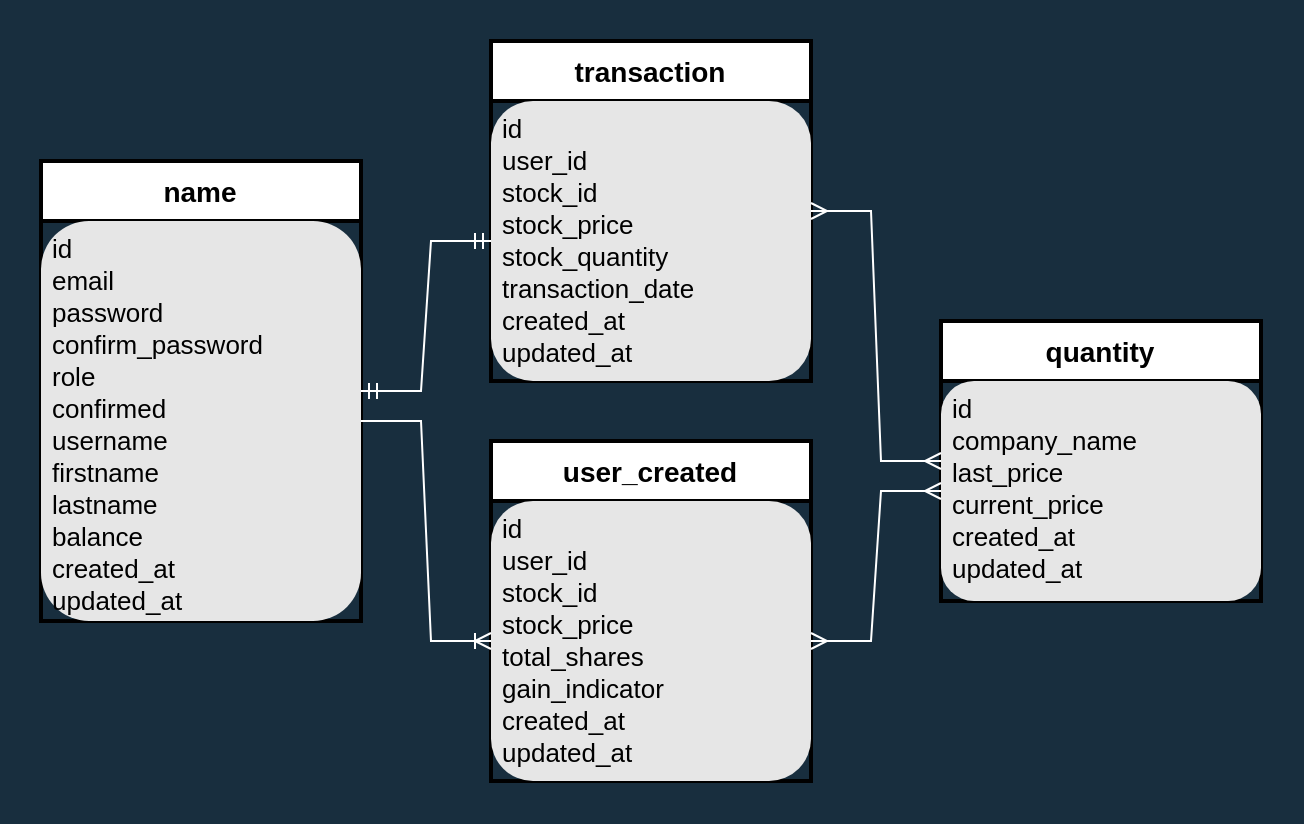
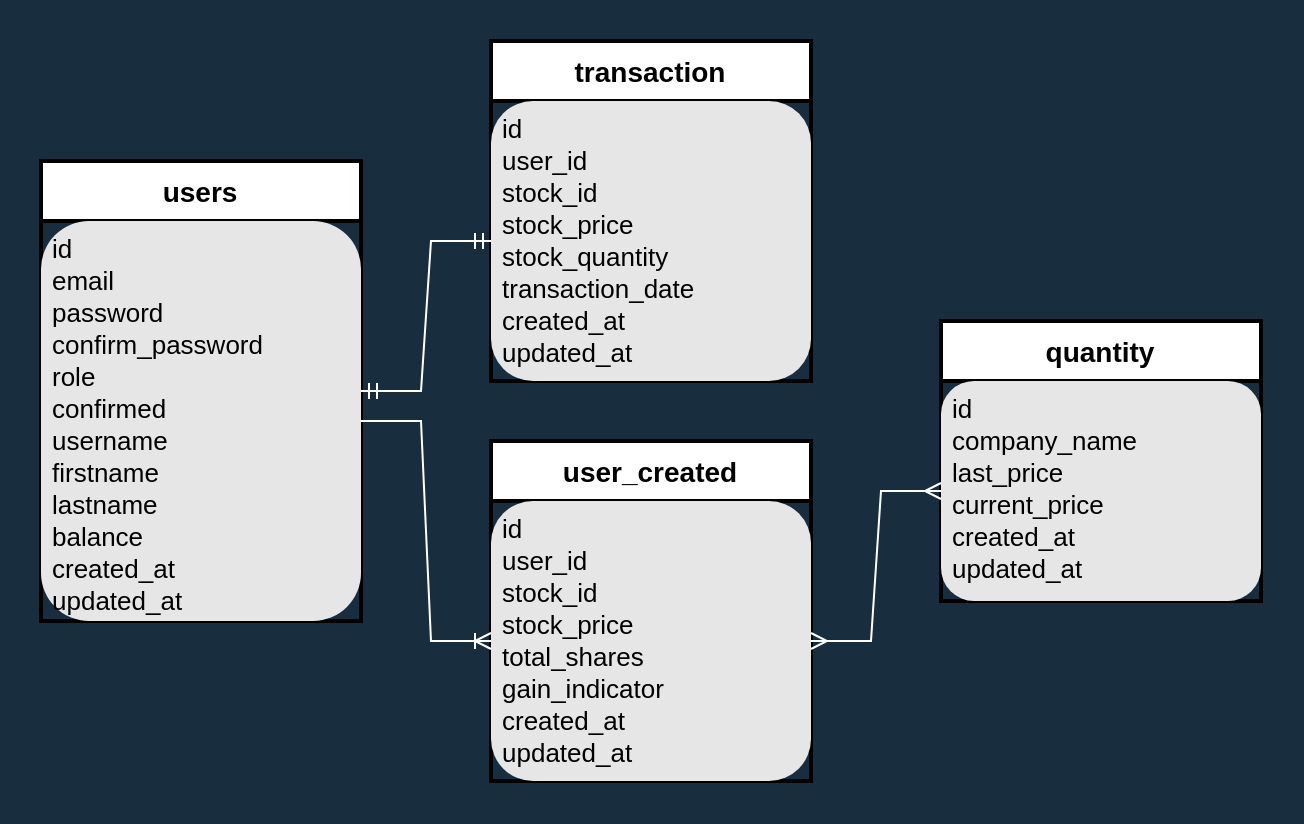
- <mxCell id="2" value="name" style="swimlane;childLayout=stackLayout;horizontal=1;startSize=30;horizontalStack=0;rounded=0;fontSize=14;fontStyle=1;strokeWidth=2;resizeParent=0;resizeLast=1;shadow=0;dashed=0;align=center;fontColor=#000000;fillColor=#FFFFFF;" parent="1" vertex="1"><mxGeometry x="20" y="80" width="160" height="230" as="geometry" /></mxCell>
+ <mxCell id="2" value="users" style="swimlane;childLayout=stackLayout;horizontal=1;startSize=30;horizontalStack=0;rounded=0;fontSize=14;fontStyle=1;strokeWidth=2;resizeParent=0;resizeLast=1;shadow=0;dashed=0;align=center;fontColor=#000000;fillColor=#FFFFFF;" parent="1" vertex="1"><mxGeometry x="20" y="80" width="160" height="230" as="geometry" /></mxCell>
- <mxCell id="13" value="" style="edgeStyle=entityRelationEdgeStyle;fontSize=12;html=1;endArrow=ERmany;startArrow=ERmany;rounded=0;strokeColor=#FFFFFF;" edge="1" parent="1" source="8" target="6"><mxGeometry width="100" height="100" relative="1" as="geometry"><mxPoint x="430" y="80" as="sourcePoint" /><mxPoint x="530" y="-20" as="targetPoint" /></mxGeometry></mxCell>
